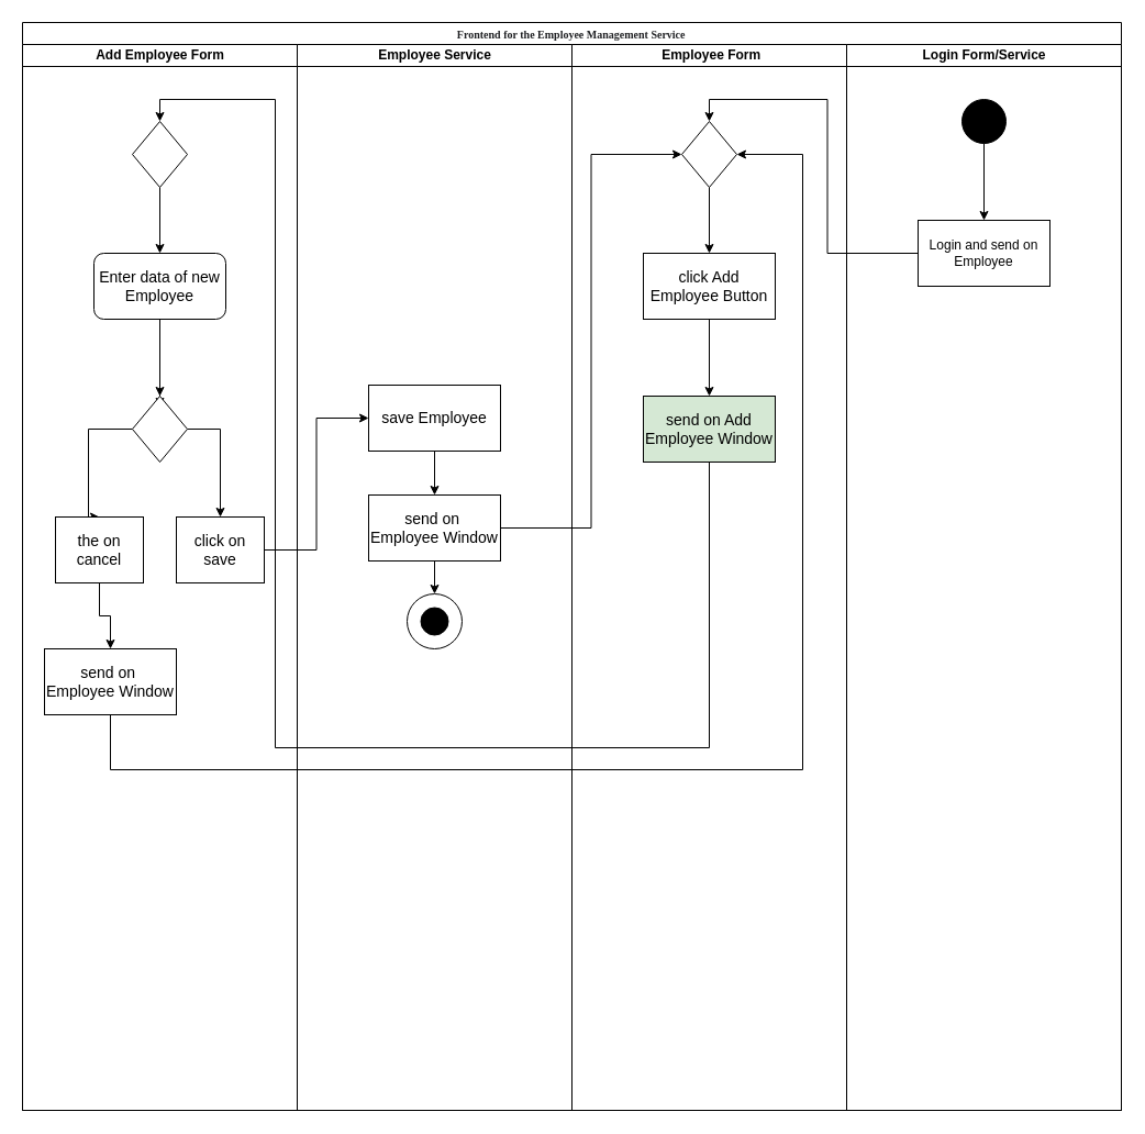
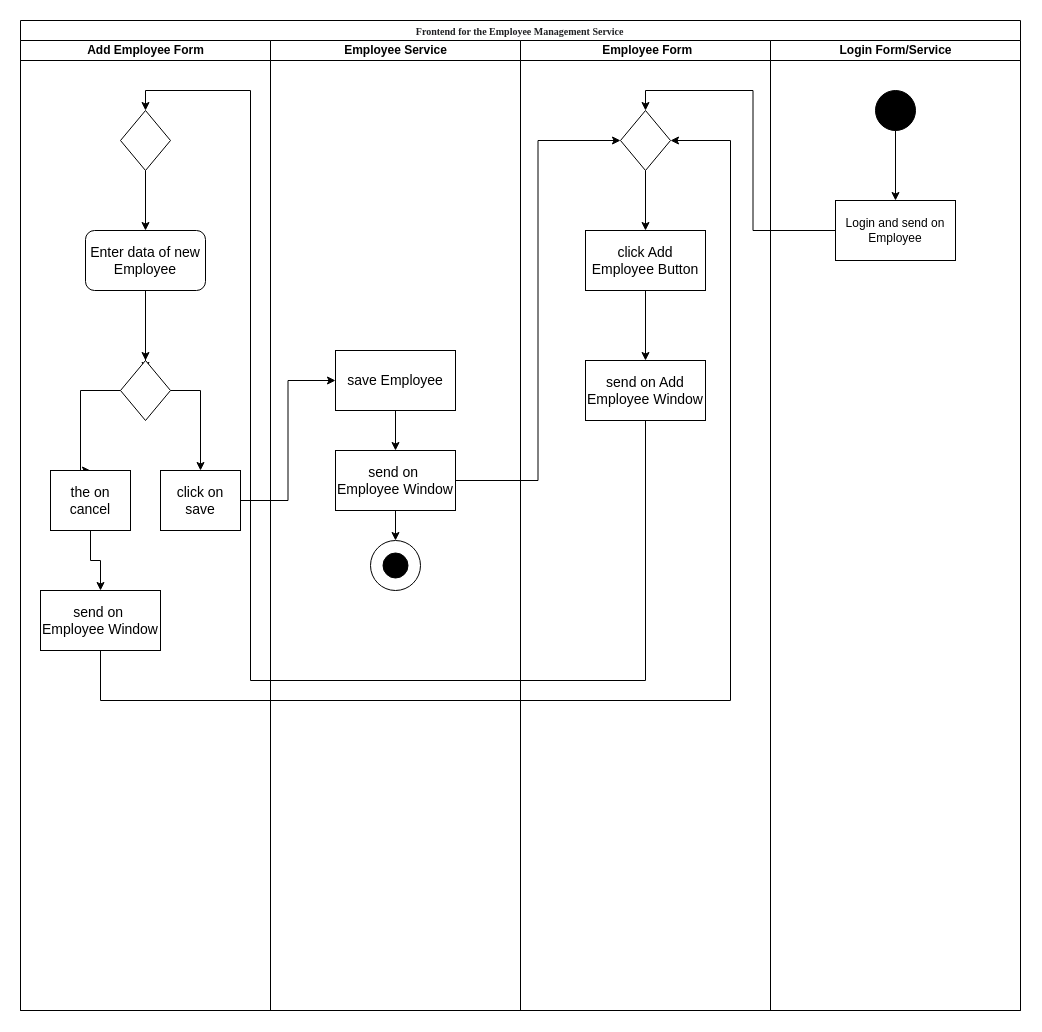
- <mxCell id="30" value="send on Add Employee Window" style="rounded=0;whiteSpace=wrap;html=1;fontSize=14;fillColor=#d5e8d4;" parent="23" vertex="1"><mxGeometry x="65" y="320" width="120" height="60" as="geometry" /></mxCell>
+ <mxCell id="30" value="send on Add Employee Window" style="rounded=0;whiteSpace=wrap;html=1;fontSize=14;" parent="23" vertex="1"><mxGeometry x="65" y="320" width="120" height="60" as="geometry" /></mxCell>
